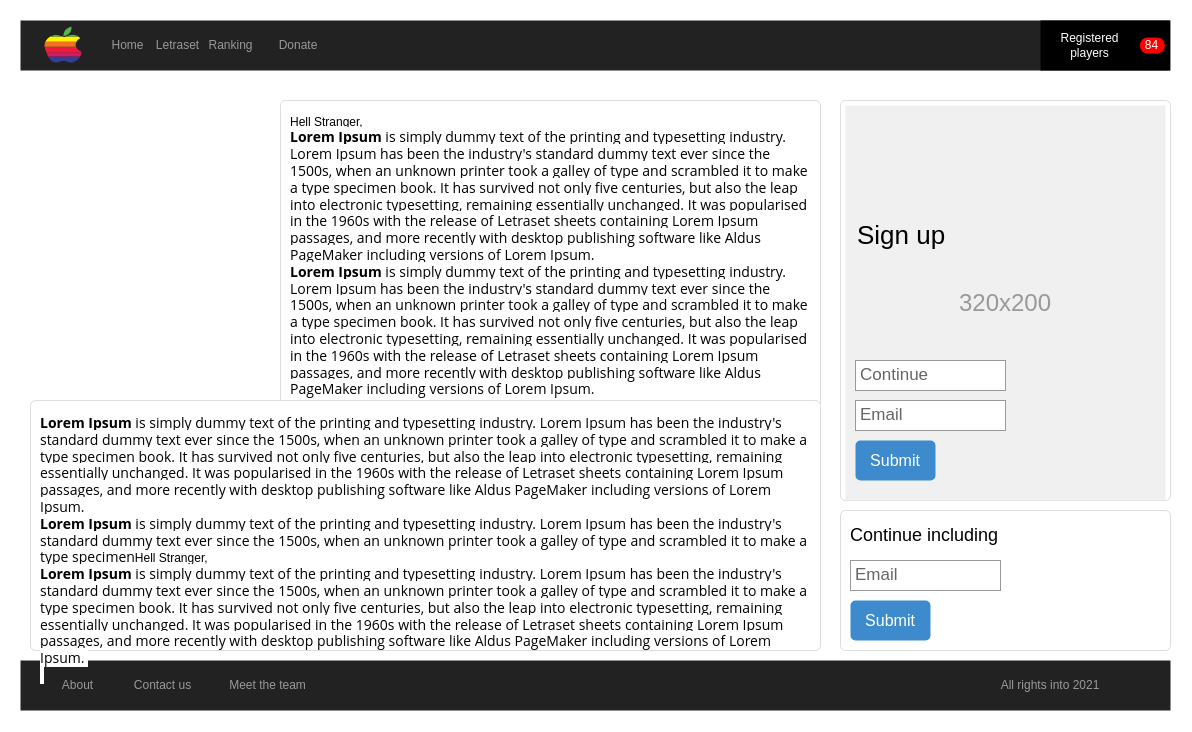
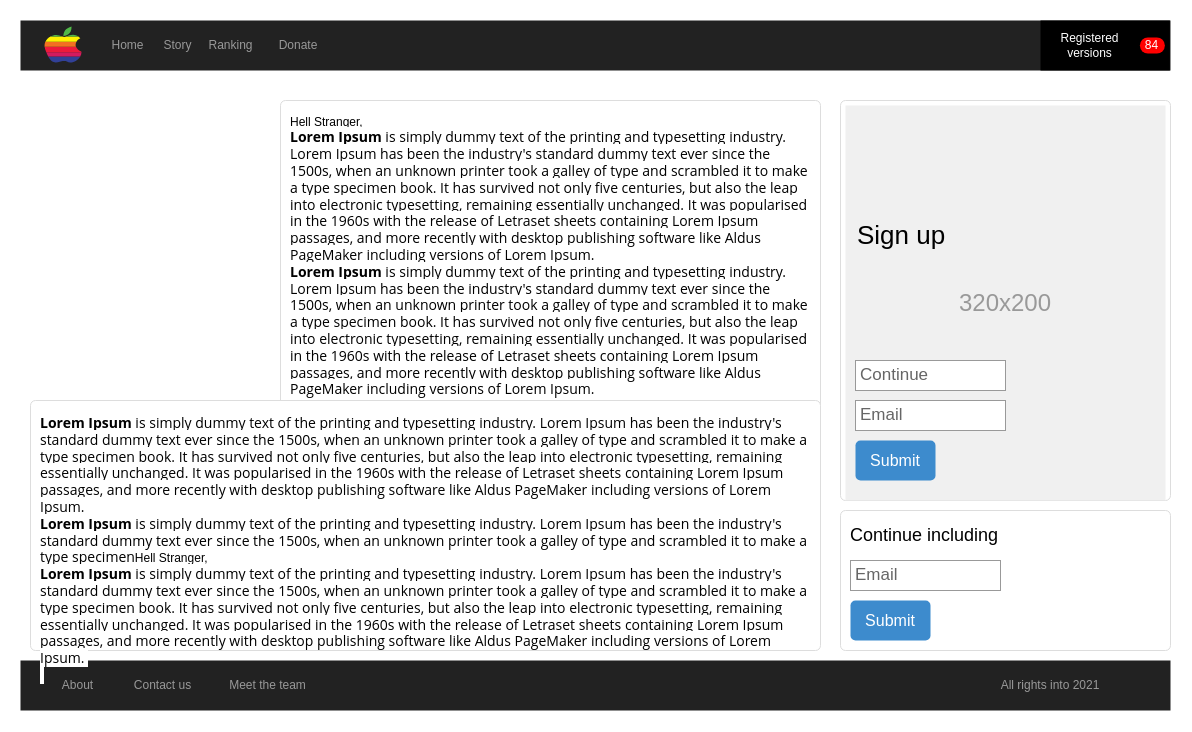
- <mxCell id="6" value="Letraset" style="html=1;shadow=0;dashed=0;fillColor=none;strokeColor=none;shape=mxgraph.bootstrap.rect;fontColor=#999999;whiteSpace=wrap;" parent="3" vertex="1"><mxGeometry x="100" width="115" height="50" as="geometry" /></mxCell>
+ <mxCell id="6" value="Story" style="html=1;shadow=0;dashed=0;fillColor=none;strokeColor=none;shape=mxgraph.bootstrap.rect;fontColor=#999999;whiteSpace=wrap;" parent="3" vertex="1"><mxGeometry x="100" width="115" height="50" as="geometry" /></mxCell>
- <mxCell id="4" value="Registered players" style="html=1;shadow=0;dashed=0;shape=mxgraph.bootstrap.rect;fillColor=#000000;strokeColor=none;fontColor=#ffffff;spacingRight=30;whiteSpace=wrap;" parent="3" vertex="1"><mxGeometry x="1020" width="129.38" height="50" as="geometry" /></mxCell>
+ <mxCell id="4" value="Registered versions" style="html=1;shadow=0;dashed=0;shape=mxgraph.bootstrap.rect;fillColor=#000000;strokeColor=none;fontColor=#ffffff;spacingRight=30;whiteSpace=wrap;" parent="3" vertex="1"><mxGeometry x="1020" width="129.38" height="50" as="geometry" /></mxCell>
